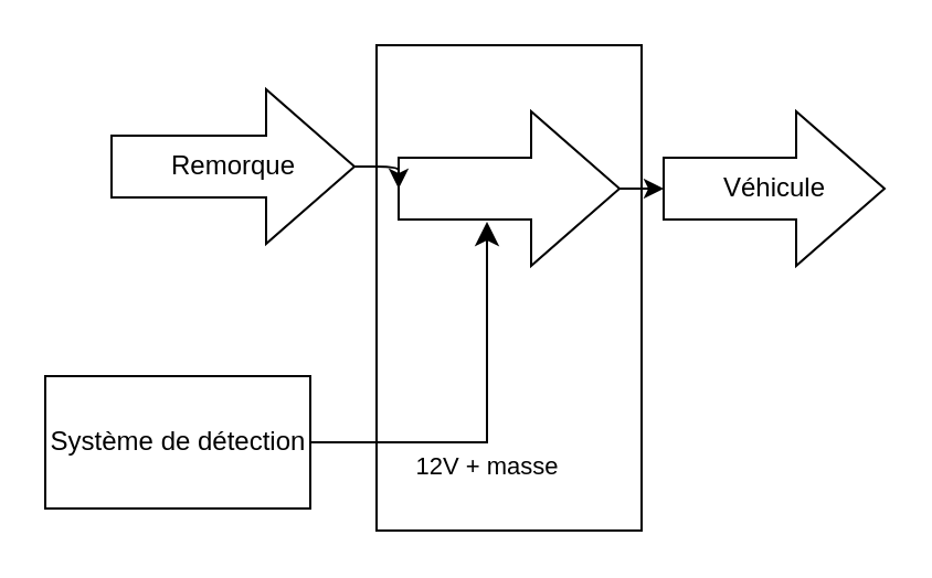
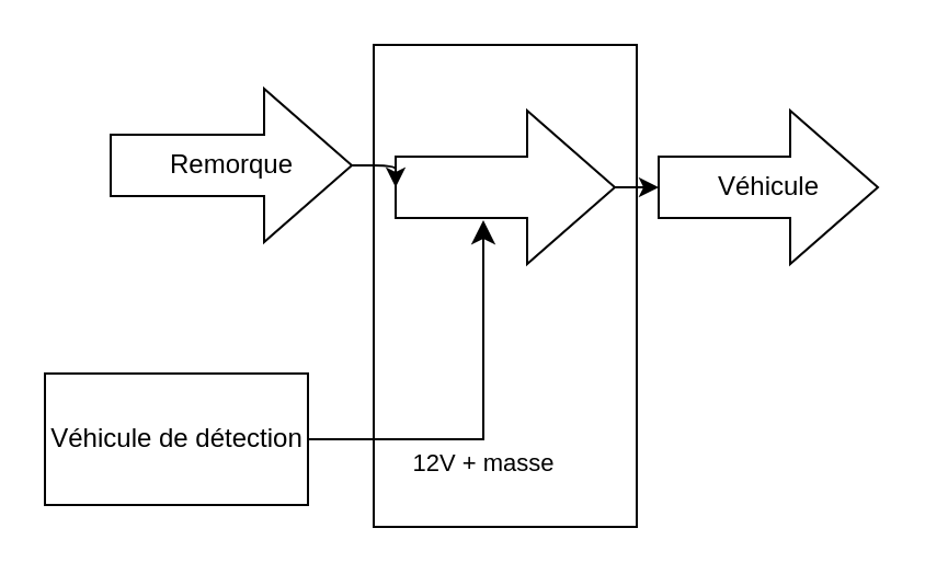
- <mxCell id="10" value="Système de détection" style="verticalLabelPosition=middle;verticalAlign=middle;html=1;shape=mxgraph.basic.rect;fillColor2=none;strokeWidth=1;size=20;indent=5;labelPosition=center;align=center;" vertex="1" parent="1"><mxGeometry x="20" y="170" width="120" height="60" as="geometry" /></mxCell>
+ <mxCell id="10" value="Véhicule de détection" style="verticalLabelPosition=middle;verticalAlign=middle;html=1;shape=mxgraph.basic.rect;fillColor2=none;strokeWidth=1;size=20;indent=5;labelPosition=center;align=center;" vertex="1" parent="1"><mxGeometry x="20" y="170" width="120" height="60" as="geometry" /></mxCell>
